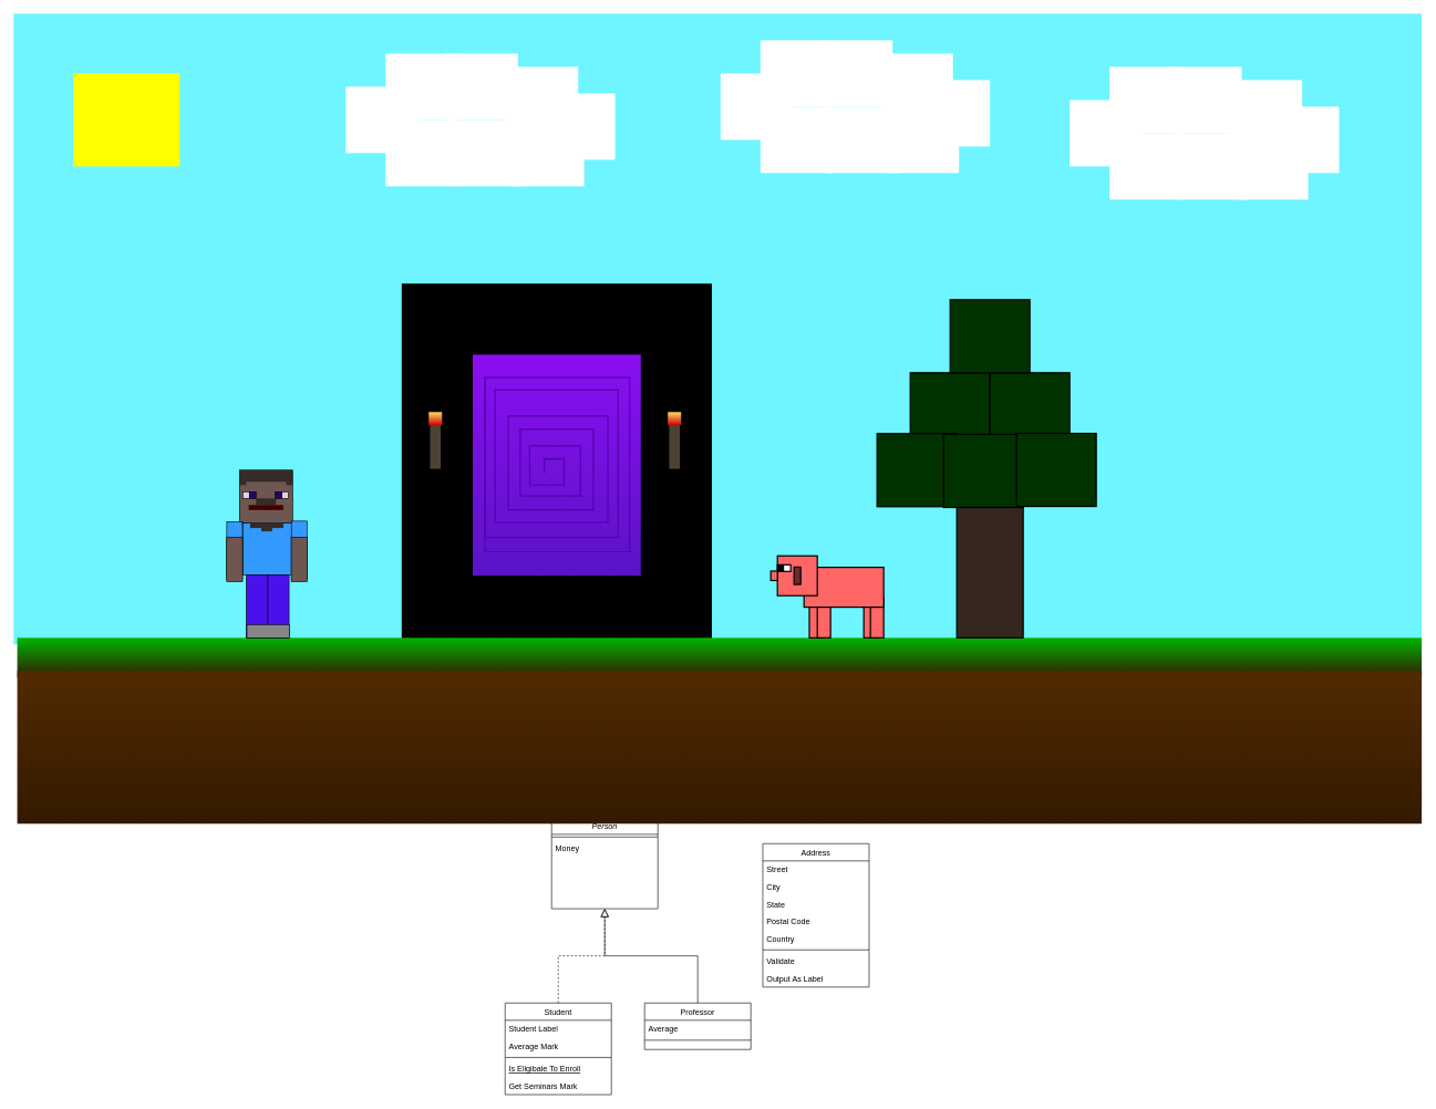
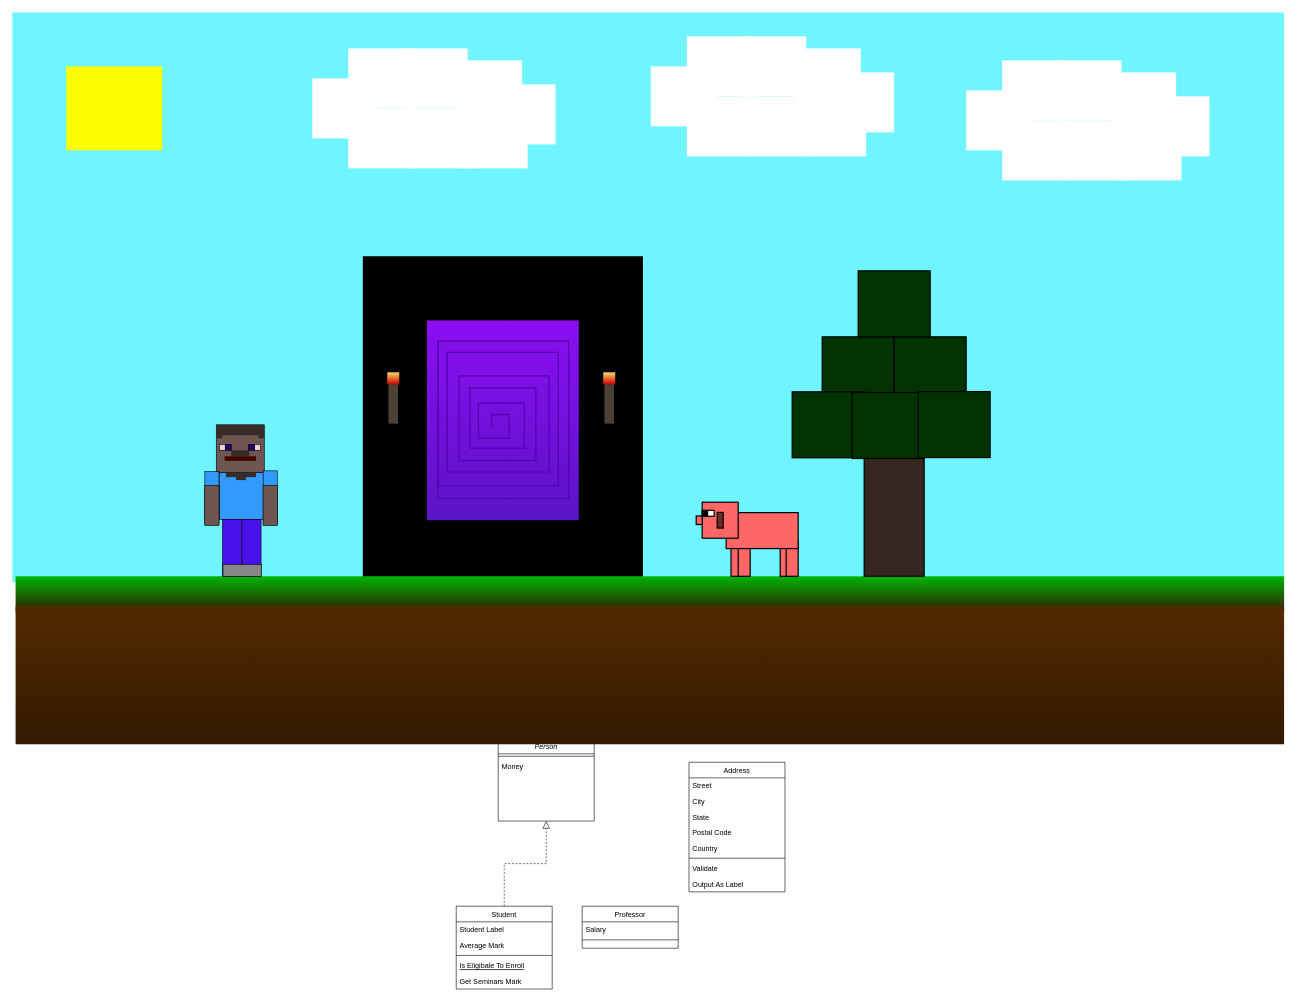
- <mxCell id="16" value="" style="endArrow=block;endSize=10;endFill=0;shadow=0;strokeWidth=1;rounded=0;edgeStyle=elbowEdgeStyle;elbow=vertical;" parent="1" source="13" target="3" edge="1"><mxGeometry width="160" relative="1" as="geometry"><mxPoint x="850" y="1523" as="sourcePoint" /><mxPoint x="950" y="1421" as="targetPoint" /></mxGeometry></mxCell>
- <mxCell id="14" value="Average" style="text;align=left;verticalAlign=top;spacingLeft=4;spacingRight=4;overflow=hidden;rotatable=0;points=[[0,0.5],[1,0.5]];portConstraint=eastwest;" parent="13" vertex="1"><mxGeometry y="26" width="160" height="26" as="geometry" /></mxCell>
+ <mxCell id="14" value="Salary" style="text;align=left;verticalAlign=top;spacingLeft=4;spacingRight=4;overflow=hidden;rotatable=0;points=[[0,0.5],[1,0.5]];portConstraint=eastwest;" parent="13" vertex="1"><mxGeometry y="26" width="160" height="26" as="geometry" /></mxCell>
